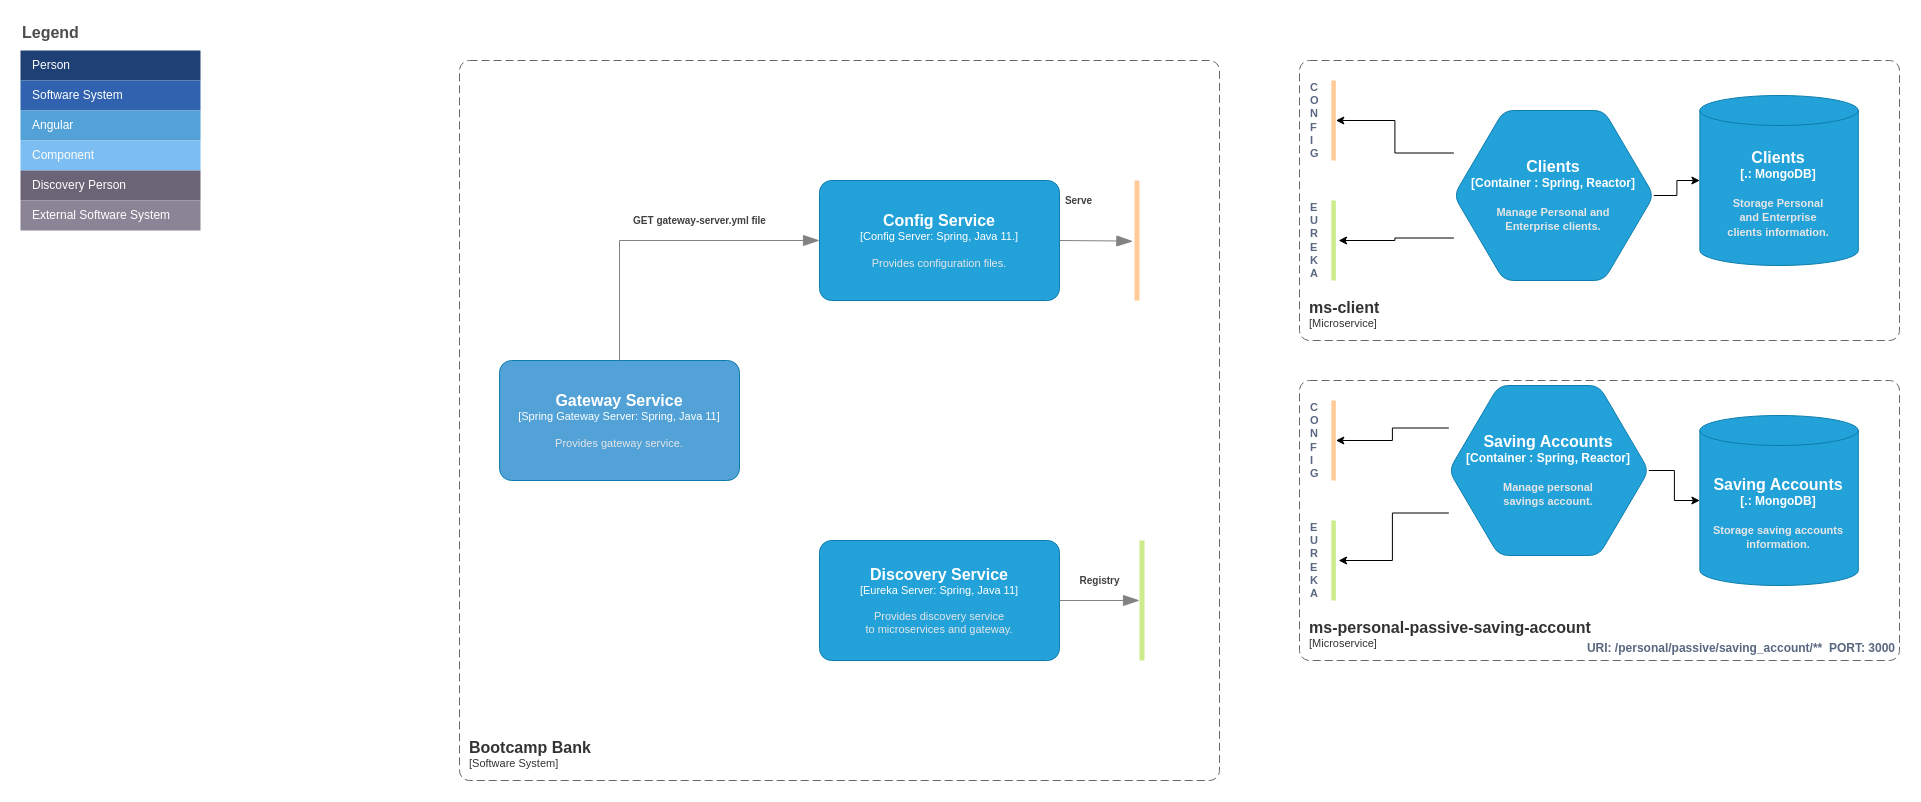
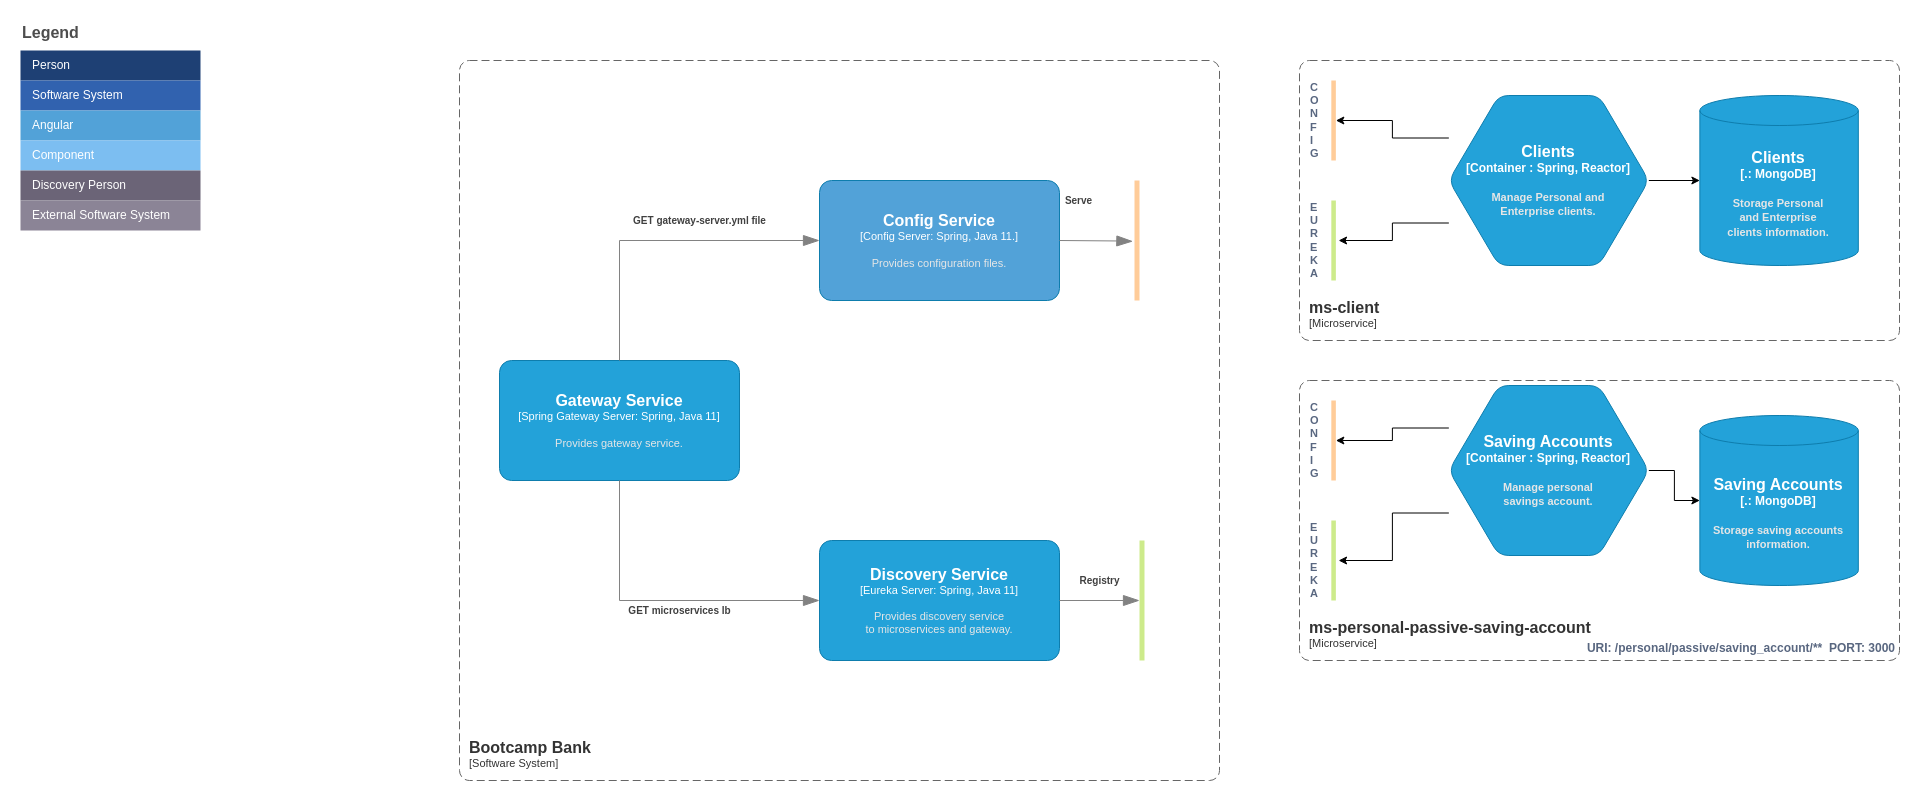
- <mxCell id="22" value="&lt;font style=&quot;font-size: 16px&quot;&gt;&lt;b&gt;Clients&lt;/font&gt;&lt;div&gt;[Container :&amp;nbsp;Spring, Reactor]&lt;/div&gt;&lt;br&gt;&lt;div&gt;&lt;font style=&quot;font-size: 11px&quot;&gt;&lt;font color=&quot;#E6E6E6&quot;&gt;Manage Personal and &#10;Enterprise clients.&lt;/font&gt;&lt;/div&gt;" style="shape=hexagon;size=50;perimeter=hexagonPerimeter2;whiteSpace=wrap;html=1;fixedSize=1;rounded=1;labelBackgroundColor=none;fillColor=#23A2D9;fontSize=12;fontColor=#ffffff;align=center;strokeColor=#0E7DAD;metaEdit=1;points=[[0.5,0,0],[1,0.25,0],[1,0.5,0],[1,0.75,0],[0.5,1,0],[0,0.75,0],[0,0.5,0],[0,0.25,0]];resizable=0;" parent="20" vertex="1"><mxGeometry x="154.351" y="50" width="200" height="170" as="geometry" /></mxCell>
+ <mxCell id="22" value="&lt;font style=&quot;font-size: 16px&quot;&gt;&lt;b&gt;Clients&lt;/font&gt;&lt;div&gt;[Container :&amp;nbsp;Spring, Reactor]&lt;/div&gt;&lt;br&gt;&lt;div&gt;&lt;font style=&quot;font-size: 11px&quot;&gt;&lt;font color=&quot;#E6E6E6&quot;&gt;Manage Personal and &#10;Enterprise clients.&lt;/font&gt;&lt;/div&gt;" style="shape=hexagon;size=50;perimeter=hexagonPerimeter2;whiteSpace=wrap;html=1;fixedSize=1;rounded=1;labelBackgroundColor=none;fillColor=#23A2D9;fontSize=12;fontColor=#ffffff;align=center;strokeColor=#0E7DAD;metaEdit=1;points=[[0.5,0,0],[1,0.25,0],[1,0.5,0],[1,0.75,0],[0.5,1,0],[0,0.75,0],[0,0.5,0],[0,0.25,0]];resizable=0;" parent="20" vertex="1"><mxGeometry x="149.351" y="35" width="200" height="170" as="geometry" /></mxCell>
- <mxCell id="13" value="&lt;font style=&quot;font-size: 16px&quot;&gt;&lt;b&gt;Config Service&lt;/b&gt;&lt;/font&gt;&lt;div&gt;[Config Server: Spring, Java 11.]&lt;/div&gt;&lt;br&gt;&lt;div&gt;&lt;font style=&quot;font-size: 11px&quot;&gt;&lt;font color=&quot;#E6E6E6&quot;&gt;Provides configuration files.&lt;/font&gt;&lt;/div&gt;" style="rounded=1;whiteSpace=wrap;html=1;fontSize=11;labelBackgroundColor=none;fillColor=#23A2D9;fontColor=#ffffff;align=center;arcSize=10;strokeColor=#0E7DAD;metaEdit=1;resizable=0;points=[[0.25,0,0],[0.5,0,0],[0.75,0,0],[1,0.25,0],[1,0.5,0],[1,0.75,0],[0.75,1,0],[0.5,1,0],[0.25,1,0],[0,0.75,0],[0,0.5,0],[0,0.25,0]];" parent="1" vertex="1"><mxGeometry x="819" y="180" width="240" height="120" as="geometry" /></mxCell>
+ <mxCell id="13" value="&lt;font style=&quot;font-size: 16px&quot;&gt;&lt;b&gt;Config Service&lt;/b&gt;&lt;/font&gt;&lt;div&gt;[Config Server: Spring, Java 11.]&lt;/div&gt;&lt;br&gt;&lt;div&gt;&lt;font style=&quot;font-size: 11px&quot;&gt;&lt;font color=&quot;#E6E6E6&quot;&gt;Provides configuration files.&lt;/font&gt;&lt;/div&gt;" style="rounded=1;whiteSpace=wrap;html=1;fontSize=11;labelBackgroundColor=none;fillColor=#52a2d8;fontColor=#ffffff;align=center;arcSize=10;strokeColor=#0E7DAD;metaEdit=1;resizable=0;points=[[0.25,0,0],[0.5,0,0],[0.75,0,0],[1,0.25,0],[1,0.5,0],[1,0.75,0],[0.75,1,0],[0.5,1,0],[0.25,1,0],[0,0.75,0],[0,0.5,0],[0,0.25,0]];" parent="1" vertex="1"><mxGeometry x="819" y="180" width="240" height="120" as="geometry" /></mxCell>
- <mxCell id="11" value="&lt;font style=&quot;font-size: 16px&quot;&gt;&lt;b&gt;Gateway Service&lt;/b&gt;&lt;/font&gt;&lt;div&gt;[Spring Gateway Server: Spring, Java 11]&lt;/div&gt;&lt;br&gt;&lt;div&gt;&lt;font style=&quot;font-size: 11px&quot;&gt;&lt;font color=&quot;#E6E6E6&quot;&gt;Provides gateway service.&lt;/font&gt;&lt;/div&gt;" style="rounded=1;whiteSpace=wrap;html=1;fontSize=11;labelBackgroundColor=none;fillColor=#52a2d8;fontColor=#ffffff;align=center;arcSize=10;strokeColor=#0E7DAD;metaEdit=1;resizable=0;points=[[0.25,0,0],[0.5,0,0],[0.75,0,0],[1,0.25,0],[1,0.5,0],[1,0.75,0],[0.75,1,0],[0.5,1,0],[0.25,1,0],[0,0.75,0],[0,0.5,0],[0,0.25,0]];" parent="1" vertex="1"><mxGeometry x="499" y="360" width="240" height="120" as="geometry" /></mxCell>
+ <mxCell id="11" value="&lt;font style=&quot;font-size: 16px&quot;&gt;&lt;b&gt;Gateway Service&lt;/b&gt;&lt;/font&gt;&lt;div&gt;[Spring Gateway Server: Spring, Java 11]&lt;/div&gt;&lt;br&gt;&lt;div&gt;&lt;font style=&quot;font-size: 11px&quot;&gt;&lt;font color=&quot;#E6E6E6&quot;&gt;Provides gateway service.&lt;/font&gt;&lt;/div&gt;" style="rounded=1;whiteSpace=wrap;html=1;fontSize=11;labelBackgroundColor=none;fillColor=#23A2D9;fontColor=#ffffff;align=center;arcSize=10;strokeColor=#0E7DAD;metaEdit=1;resizable=0;points=[[0.25,0,0],[0.5,0,0],[0.75,0,0],[1,0.25,0],[1,0.5,0],[1,0.75,0],[0.75,1,0],[0.5,1,0],[0.25,1,0],[0,0.75,0],[0,0.5,0],[0,0.25,0]];" parent="1" vertex="1"><mxGeometry x="499" y="360" width="240" height="120" as="geometry" /></mxCell>
+ <mxCell id="14" value="&lt;div style=&quot;text-align: left&quot;&gt;&lt;div style=&quot;text-align: center&quot;&gt;&lt;b&gt;GET microservices lb&lt;/b&gt;&lt;/div&gt;" style="endArrow=blockThin;html=1;fontSize=10;fontColor=#404040;strokeWidth=1;endFill=1;strokeColor=#828282;elbow=vertical;metaEdit=1;endSize=14;startSize=14;jumpStyle=arc;jumpSize=16;rounded=0;edgeStyle=orthogonalEdgeStyle;exitX=0.5;exitY=1;exitDx=0;exitDy=0;exitPerimeter=0;entryX=0;entryY=0.5;entryDx=0;entryDy=0;entryPerimeter=0;" parent="1" source="11" target="12" edge="1"><mxGeometry x="0.125" y="-10" width="240" relative="1" as="geometry"><mxPoint x="919" y="420" as="sourcePoint" /><mxPoint x="1159" y="420" as="targetPoint" /><mxPoint as="offset" /></mxGeometry></mxCell>
